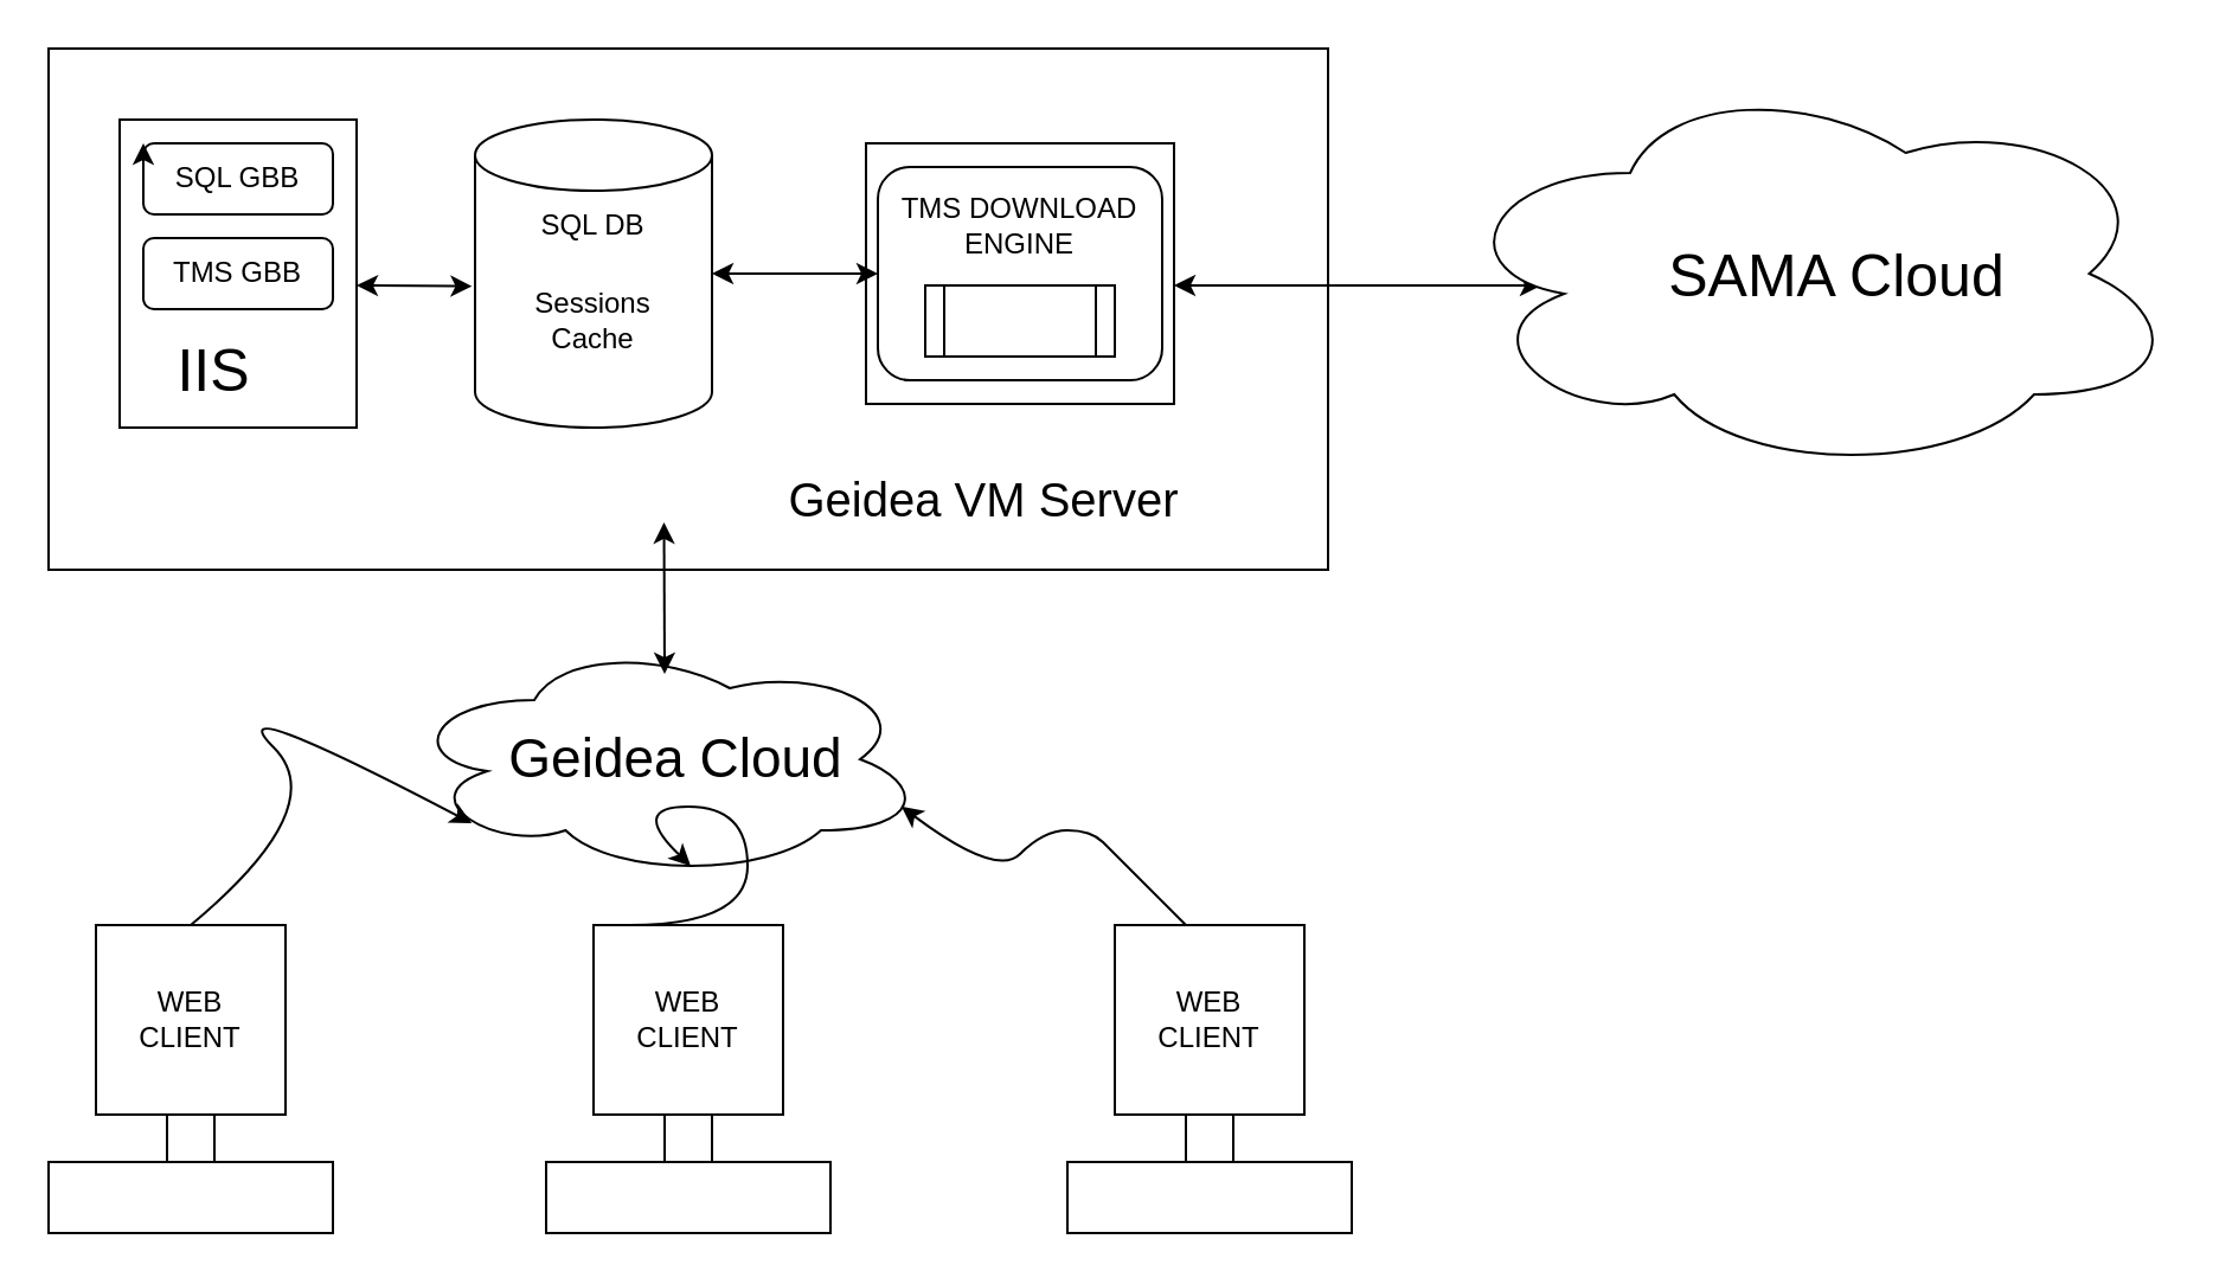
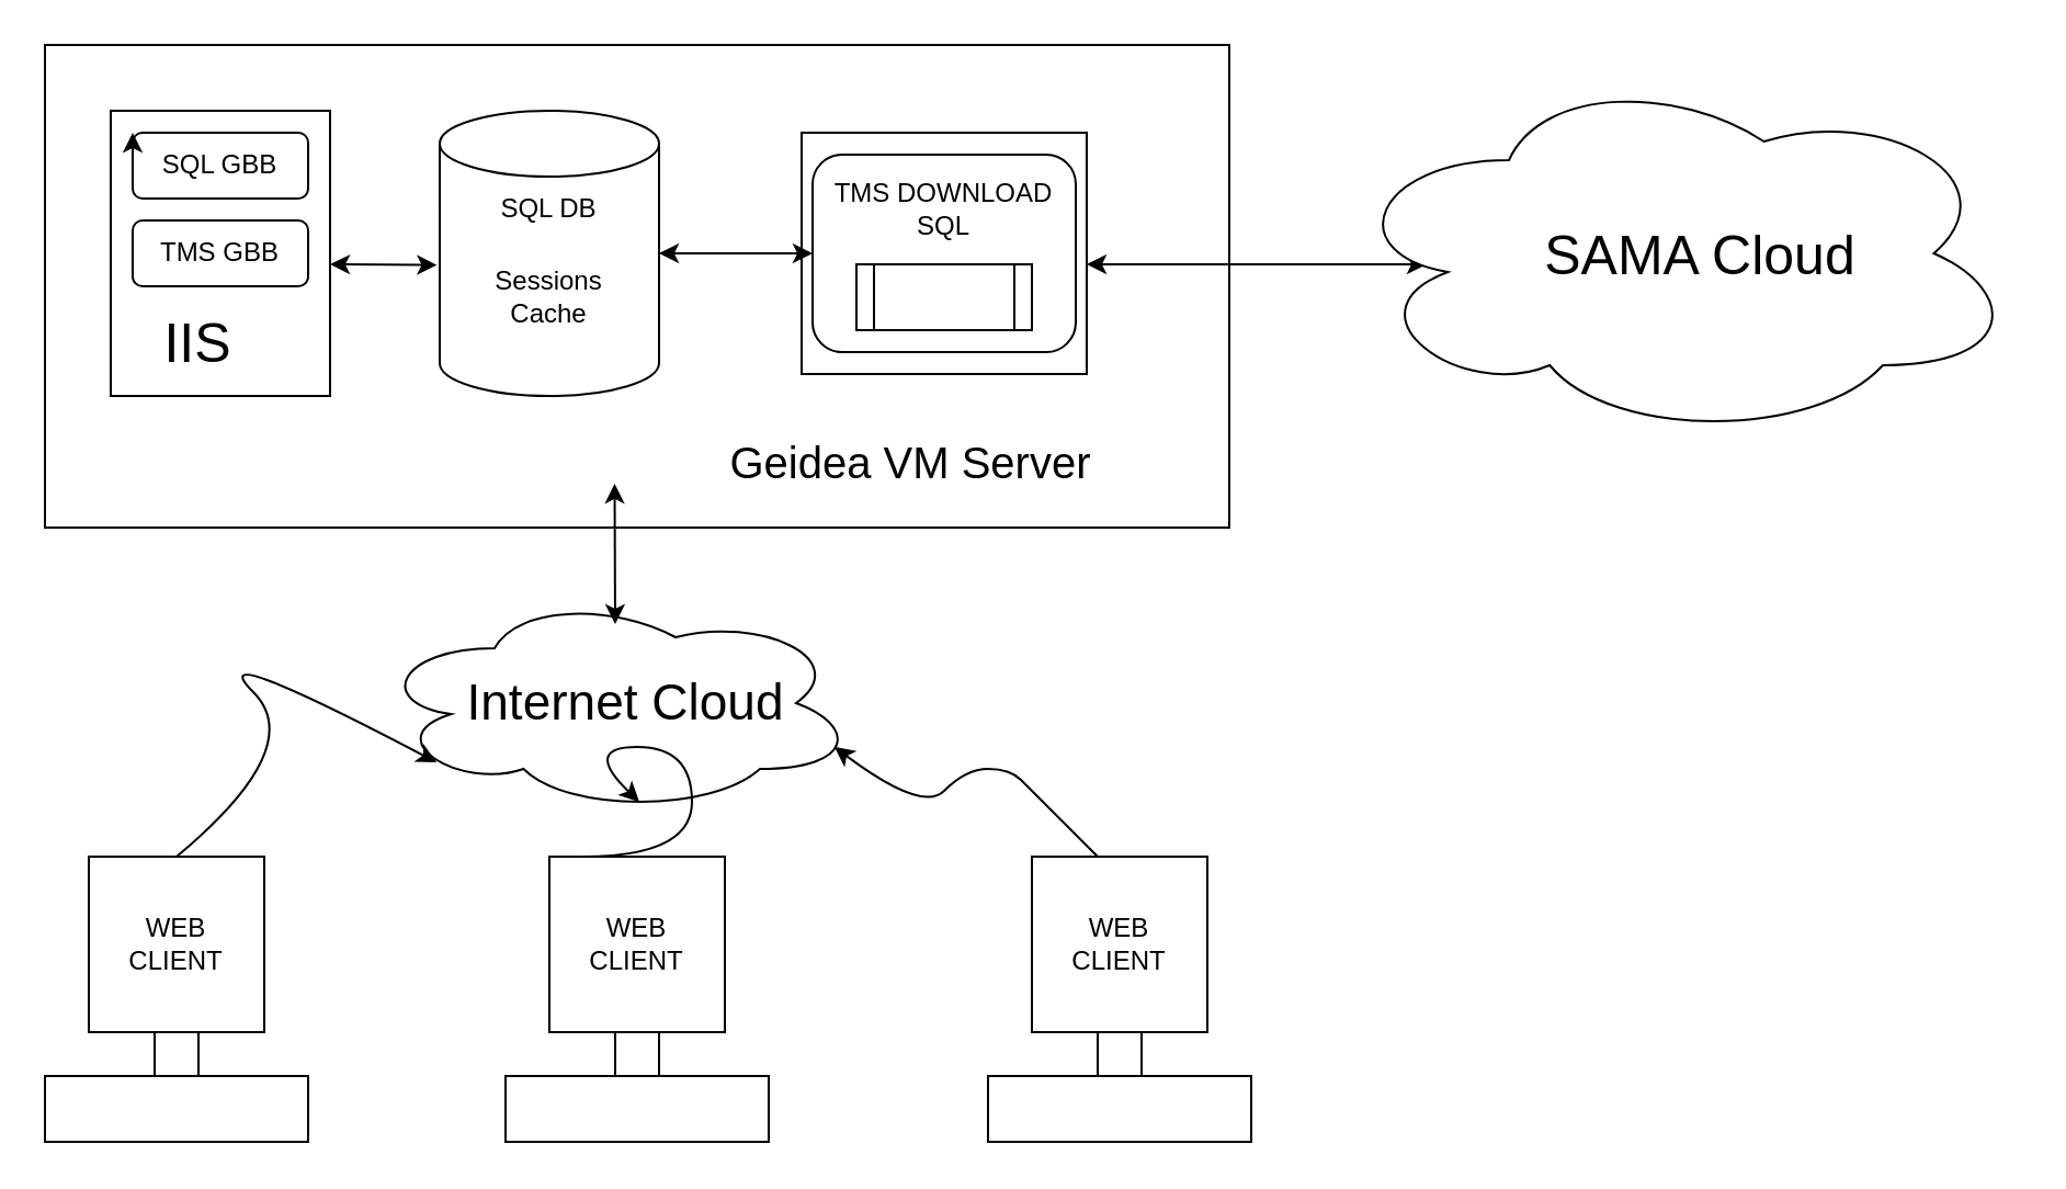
- <mxCell id="33" value="TMS DOWNLOAD ENGINE" style="text;html=1;strokeColor=none;fillColor=none;align=center;verticalAlign=middle;whiteSpace=wrap;rounded=0;fontSize=12;" vertex="1" parent="1"><mxGeometry x="370" y="70" width="120" height="50" as="geometry" /></mxCell>
+ <mxCell id="33" value="TMS DOWNLOAD SQL" style="text;html=1;strokeColor=none;fillColor=none;align=center;verticalAlign=middle;whiteSpace=wrap;rounded=0;fontSize=12;" vertex="1" parent="1"><mxGeometry x="370" y="70" width="120" height="50" as="geometry" /></mxCell>
- <mxCell id="35" value="Geidea Cloud" style="text;html=1;strokeColor=none;fillColor=none;align=center;verticalAlign=middle;whiteSpace=wrap;rounded=0;fontSize=23;" vertex="1" parent="1"><mxGeometry x="210" y="300" width="150" height="40" as="geometry" /></mxCell>
+ <mxCell id="35" value="Internet Cloud" style="text;html=1;strokeColor=none;fillColor=none;align=center;verticalAlign=middle;whiteSpace=wrap;rounded=0;fontSize=23;" vertex="1" parent="1"><mxGeometry x="210" y="300" width="150" height="40" as="geometry" /></mxCell>
